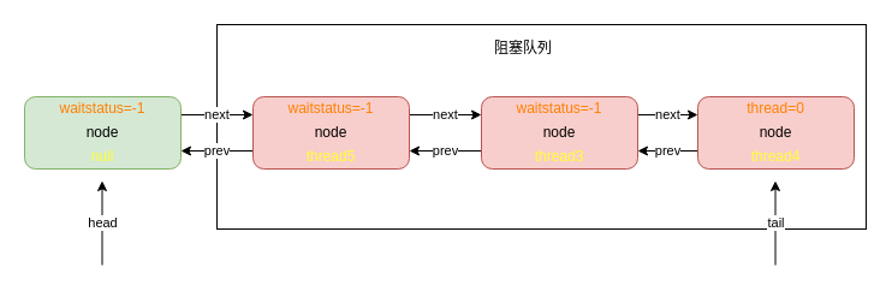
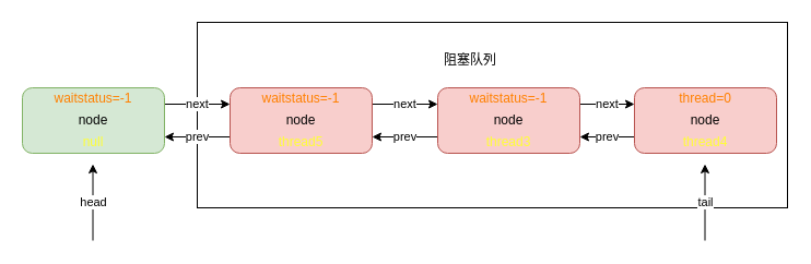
- <mxCell id="15" value="阻塞队列" style="text;html=1;strokeColor=none;fillColor=none;align=center;verticalAlign=middle;whiteSpace=wrap;rounded=0;strokeWidth=1;" vertex="1" parent="1"><mxGeometry x="390" y="30" width="90" height="20" as="geometry" /></mxCell>
+ <mxCell id="15" value="阻塞队列" style="text;html=1;strokeColor=none;fillColor=none;align=center;verticalAlign=middle;whiteSpace=wrap;rounded=0;strokeWidth=1;" vertex="1" parent="1"><mxGeometry x="385" y="45" width="90" height="20" as="geometry" /></mxCell>
